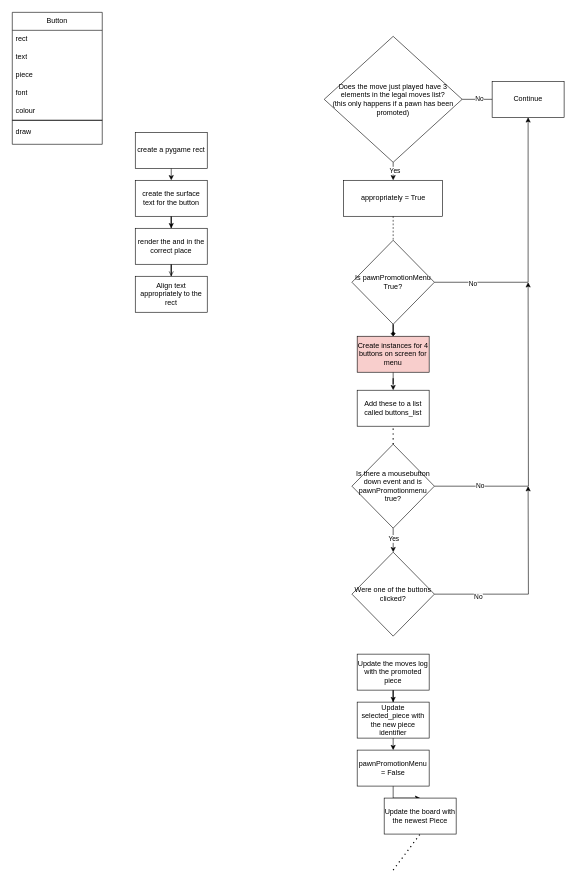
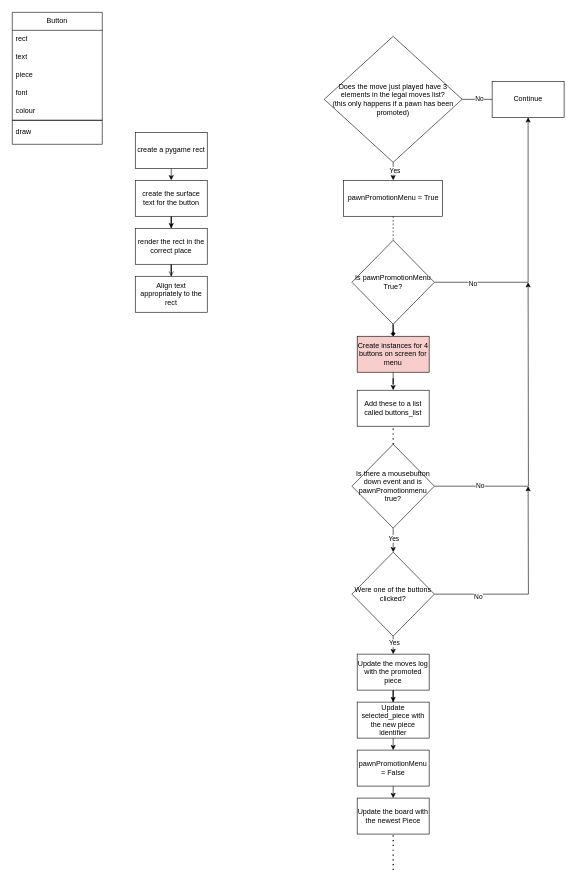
- <mxCell id="24" value="appropriately = True" style="rounded=0;whiteSpace=wrap;html=1;" vertex="1" parent="1"><mxGeometry x="572.5" y="300" width="165" height="60" as="geometry" /></mxCell>
+ <mxCell id="24" value="pawnPromotionMenu = True" style="rounded=0;whiteSpace=wrap;html=1;" vertex="1" parent="1"><mxGeometry x="572.5" y="300" width="165" height="60" as="geometry" /></mxCell>
- <mxCell id="17" value="render the and in the correct place" style="rounded=0;whiteSpace=wrap;html=1;" vertex="1" parent="11"><mxGeometry x="15" y="260" width="120" height="60" as="geometry" /></mxCell>
+ <mxCell id="17" value="render the rect in the correct place" style="rounded=0;whiteSpace=wrap;html=1;" vertex="1" parent="11"><mxGeometry x="15" y="260" width="120" height="60" as="geometry" /></mxCell>
+ <mxCell id="42" style="edgeStyle=orthogonalEdgeStyle;rounded=0;orthogonalLoop=1;jettySize=auto;html=1;exitX=0.5;exitY=1;exitDx=0;exitDy=0;entryX=0.5;entryY=0;entryDx=0;entryDy=0;" edge="1" parent="1" source="44" target="46"><mxGeometry relative="1" as="geometry" /></mxCell>
+ <mxCell id="43" value="Yes" style="edgeLabel;html=1;align=center;verticalAlign=middle;resizable=0;points=[];" vertex="1" connectable="0" parent="42"><mxGeometry x="-0.267" y="1" relative="1" as="geometry"><mxPoint as="offset" /></mxGeometry></mxCell>
- <mxCell id="51" value="Update the board with the newest Piece" style="rounded=0;whiteSpace=wrap;html=1;" vertex="1" parent="1"><mxGeometry x="640" y="1330" width="120" height="60" as="geometry" /></mxCell>
+ <mxCell id="51" value="Update the board with the newest Piece" style="rounded=0;whiteSpace=wrap;html=1;" vertex="1" parent="1"><mxGeometry x="595" y="1330" width="120" height="60" as="geometry" /></mxCell>
